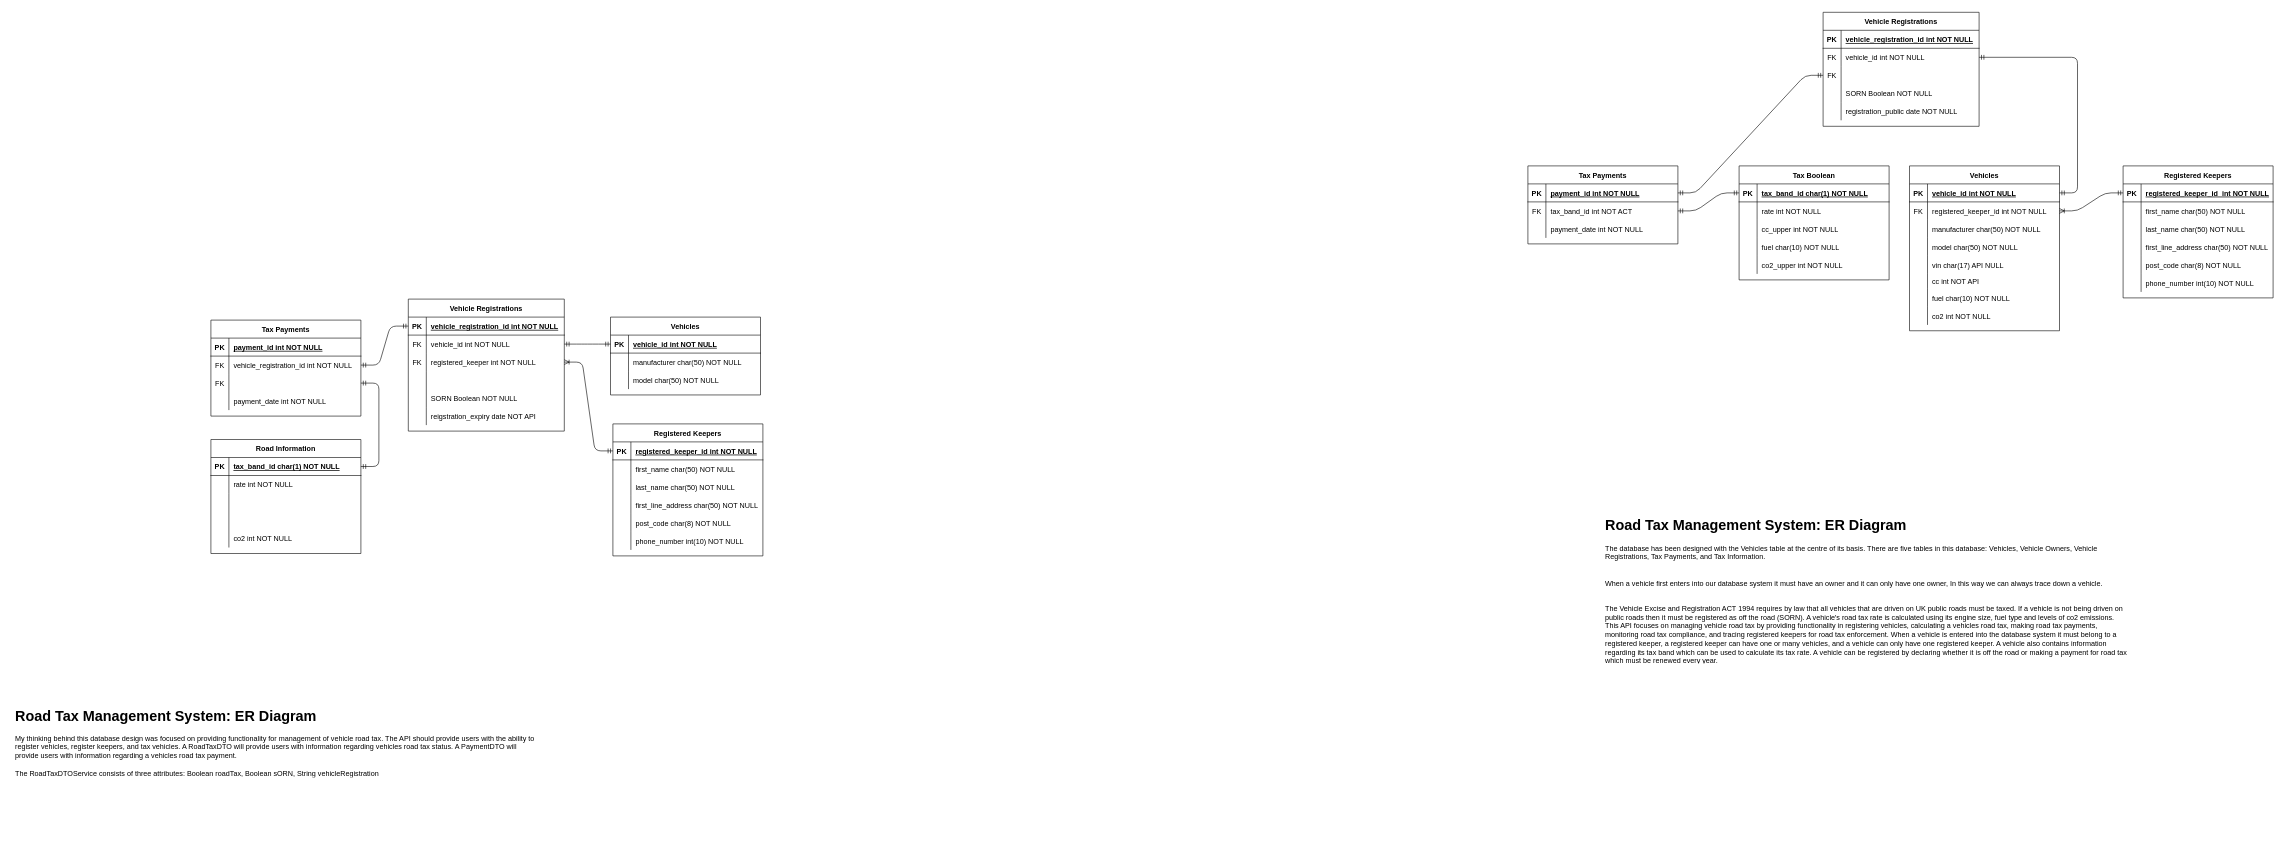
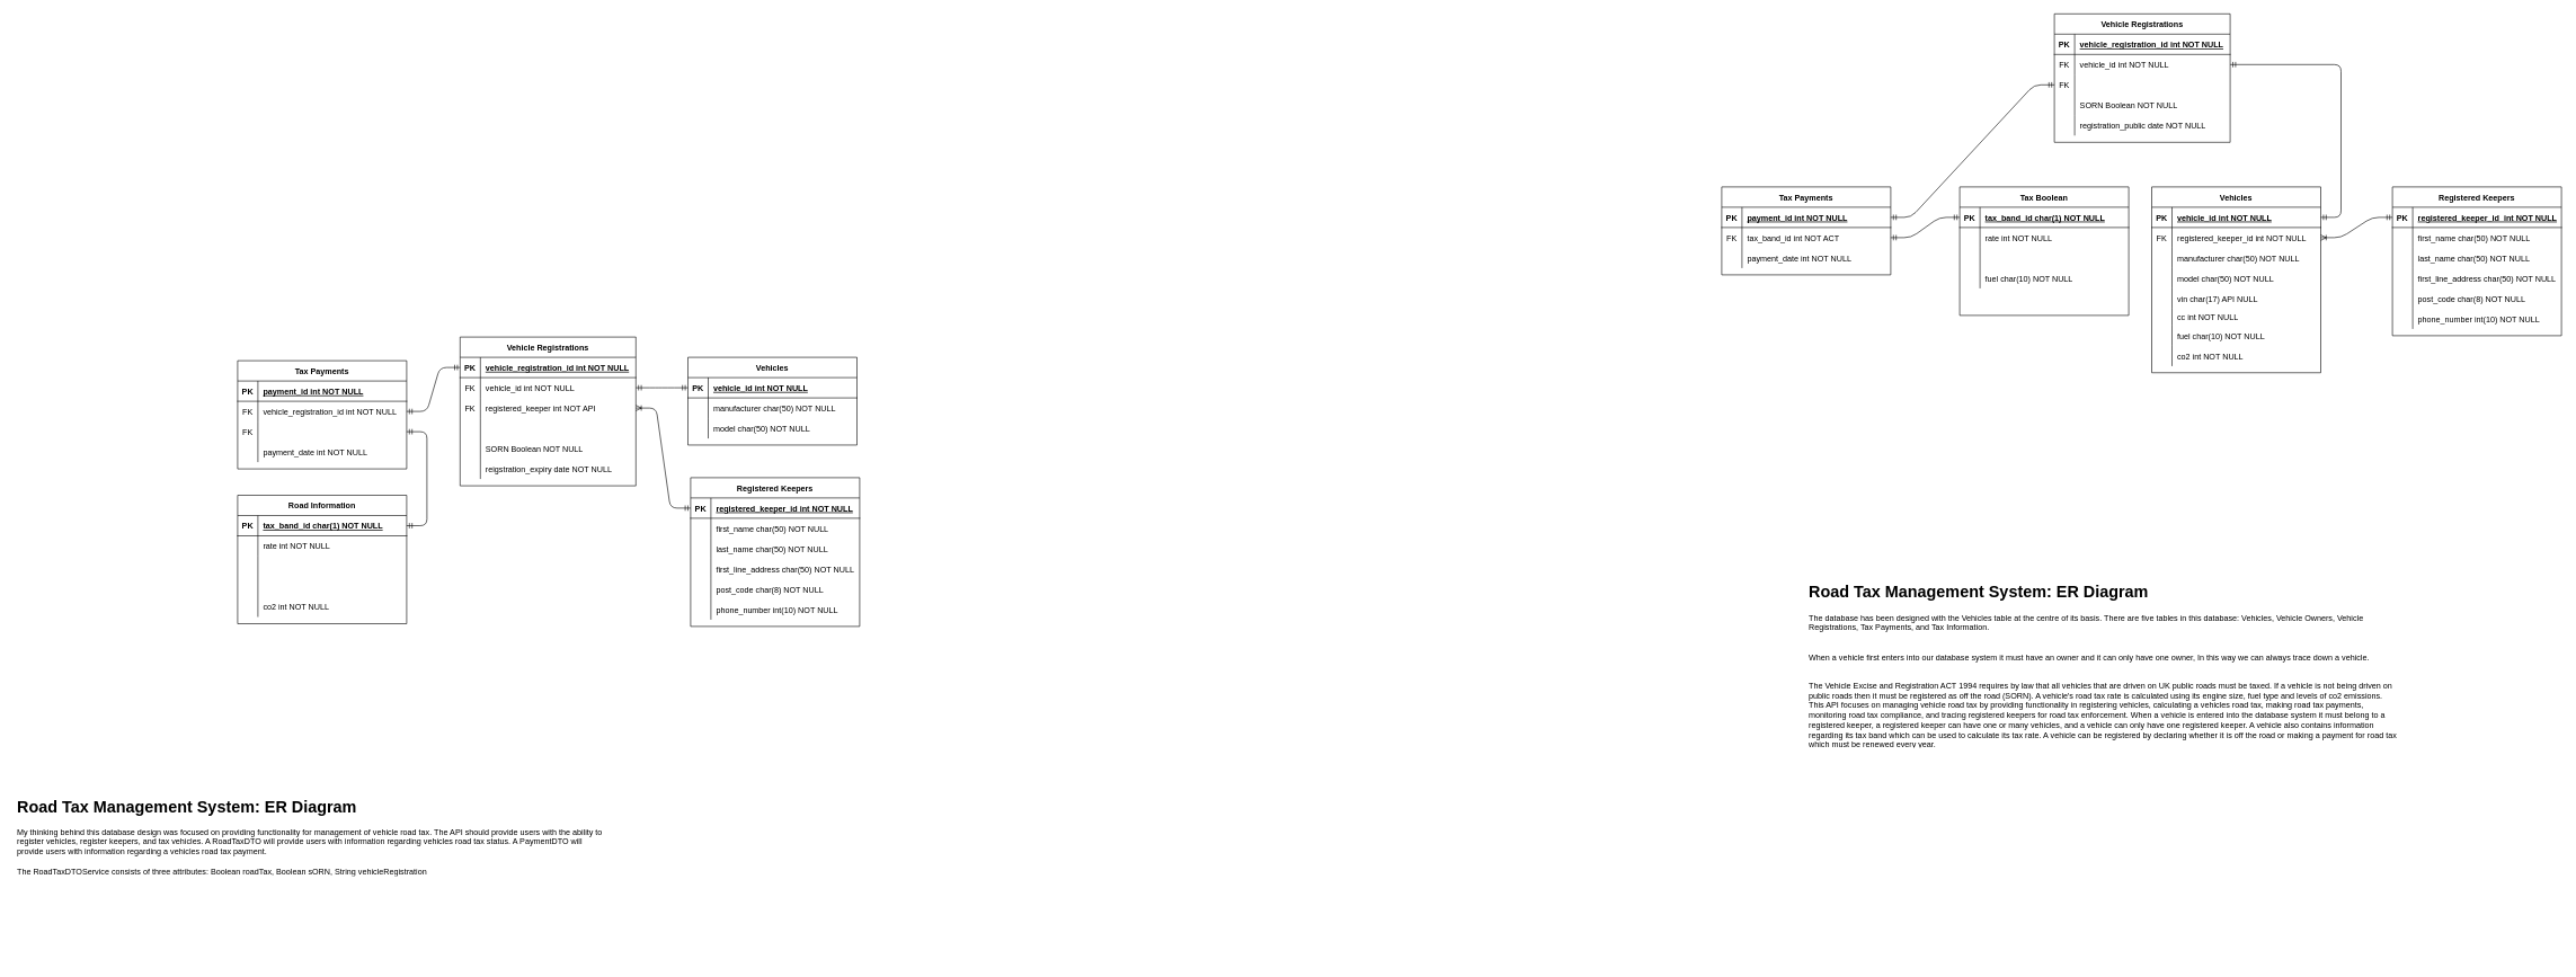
- <mxCell id="106" value="cc_upper int NOT NULL" style="shape=partialRectangle;connectable=0;fillColor=none;top=0;left=0;bottom=0;right=0;align=left;spacingLeft=6;overflow=hidden;" parent="104" vertex="1"><mxGeometry x="30" width="220" height="30" as="geometry" /></mxCell>
- <mxCell id="112" value="co2_upper int NOT NULL" style="shape=partialRectangle;connectable=0;fillColor=none;top=0;left=0;bottom=0;right=0;align=left;spacingLeft=6;overflow=hidden;" parent="110" vertex="1"><mxGeometry x="30" width="220" height="30" as="geometry" /></mxCell>
- <mxCell id="156" value="cc int NOT API" style="shape=partialRectangle;connectable=0;fillColor=none;top=0;left=0;bottom=0;right=0;align=left;spacingLeft=6;overflow=hidden;" parent="154" vertex="1"><mxGeometry x="30" width="220" height="25" as="geometry" /></mxCell>
+ <mxCell id="156" value="cc int NOT NULL" style="shape=partialRectangle;connectable=0;fillColor=none;top=0;left=0;bottom=0;right=0;align=left;spacingLeft=6;overflow=hidden;" parent="154" vertex="1"><mxGeometry x="30" width="220" height="25" as="geometry" /></mxCell>
- <mxCell id="37" value="registered_keeper int NOT NULL" style="shape=partialRectangle;connectable=0;fillColor=none;top=0;left=0;bottom=0;right=0;align=left;spacingLeft=6;overflow=hidden;" parent="35" vertex="1"><mxGeometry x="30" width="230" height="30" as="geometry" /></mxCell>
+ <mxCell id="37" value="registered_keeper int NOT API" style="shape=partialRectangle;connectable=0;fillColor=none;top=0;left=0;bottom=0;right=0;align=left;spacingLeft=6;overflow=hidden;" parent="35" vertex="1"><mxGeometry x="30" width="230" height="30" as="geometry" /></mxCell>
- <mxCell id="45" value="reigstration_expiry date NOT API" style="shape=partialRectangle;connectable=0;fillColor=none;top=0;left=0;bottom=0;right=0;align=left;spacingLeft=6;overflow=hidden;" parent="43" vertex="1"><mxGeometry x="30" width="230" height="30" as="geometry" /></mxCell>
+ <mxCell id="45" value="reigstration_expiry date NOT NULL" style="shape=partialRectangle;connectable=0;fillColor=none;top=0;left=0;bottom=0;right=0;align=left;spacingLeft=6;overflow=hidden;" parent="43" vertex="1"><mxGeometry x="30" width="230" height="30" as="geometry" /></mxCell>
